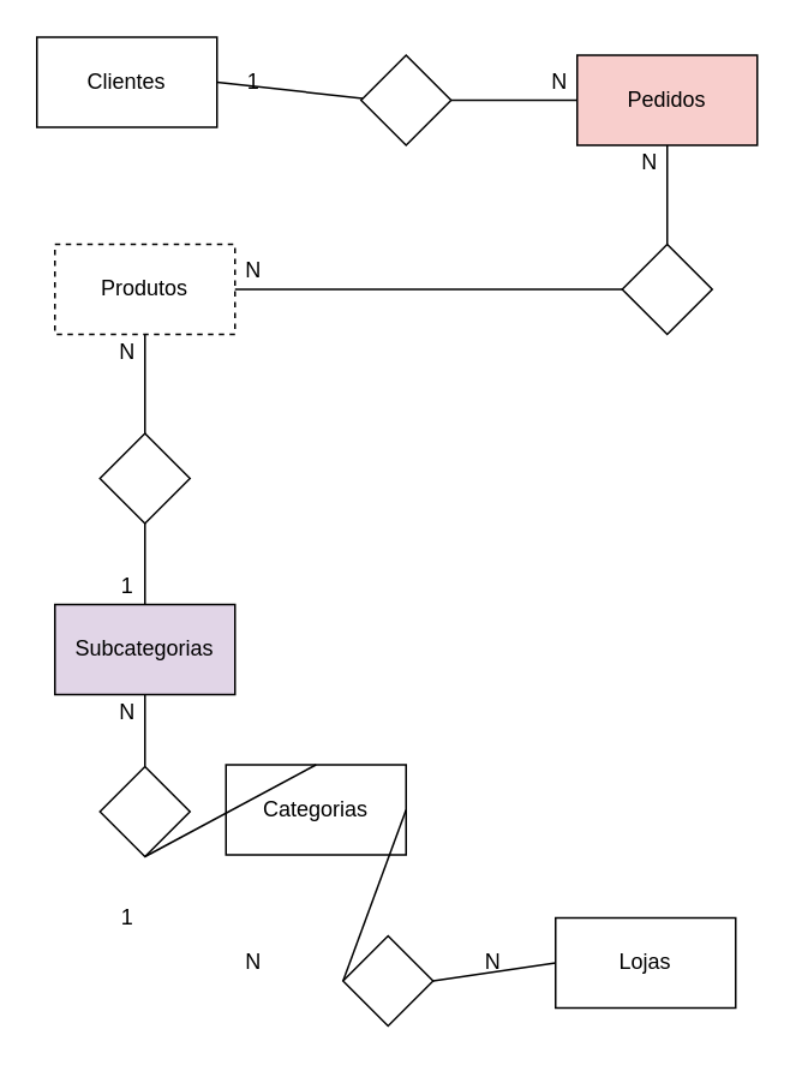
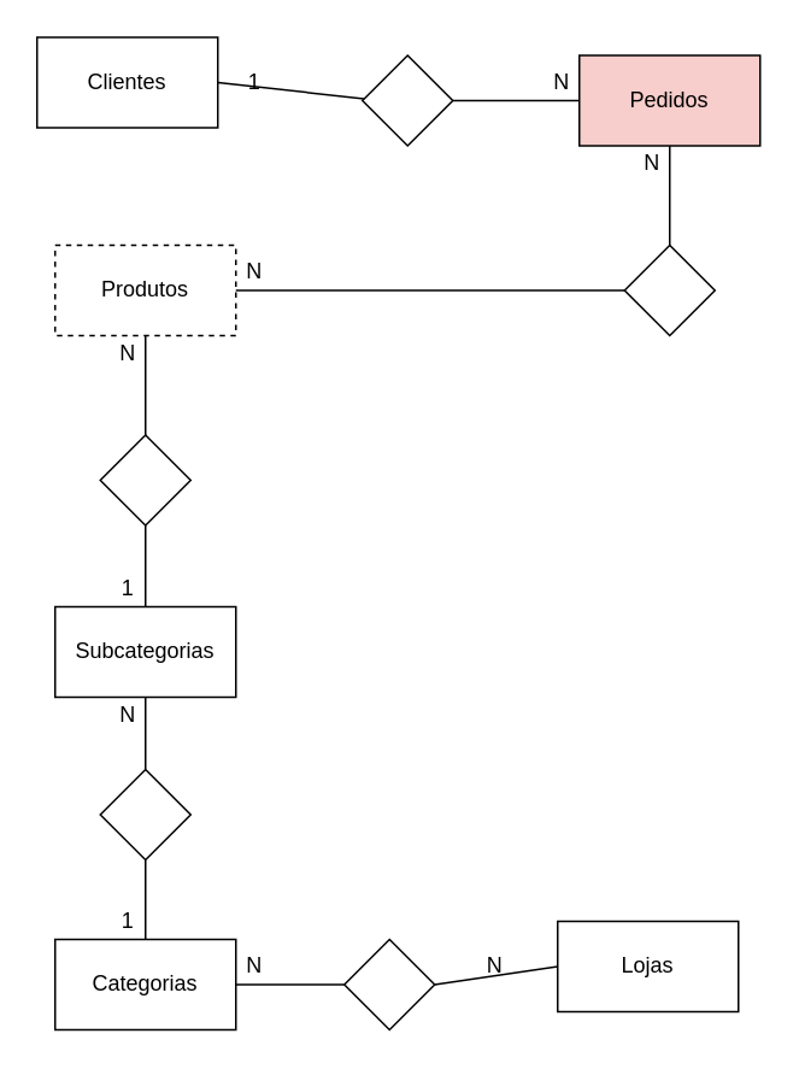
- <mxCell id="13" value="Subcategorias" style="rounded=0;whiteSpace=wrap;html=1;fillColor=#e1d5e7;" vertex="1" parent="1"><mxGeometry x="30" y="335" width="100" height="50" as="geometry" /></mxCell>
+ <mxCell id="13" value="Subcategorias" style="rounded=0;whiteSpace=wrap;html=1;" vertex="1" parent="1"><mxGeometry x="30" y="335" width="100" height="50" as="geometry" /></mxCell>
- <mxCell id="15" value="Categorias" style="rounded=0;whiteSpace=wrap;html=1;" vertex="1" parent="1"><mxGeometry x="125" y="424" width="100" height="50" as="geometry" /></mxCell>
+ <mxCell id="15" value="Categorias" style="rounded=0;whiteSpace=wrap;html=1;" vertex="1" parent="1"><mxGeometry x="30" y="519" width="100" height="50" as="geometry" /></mxCell>
